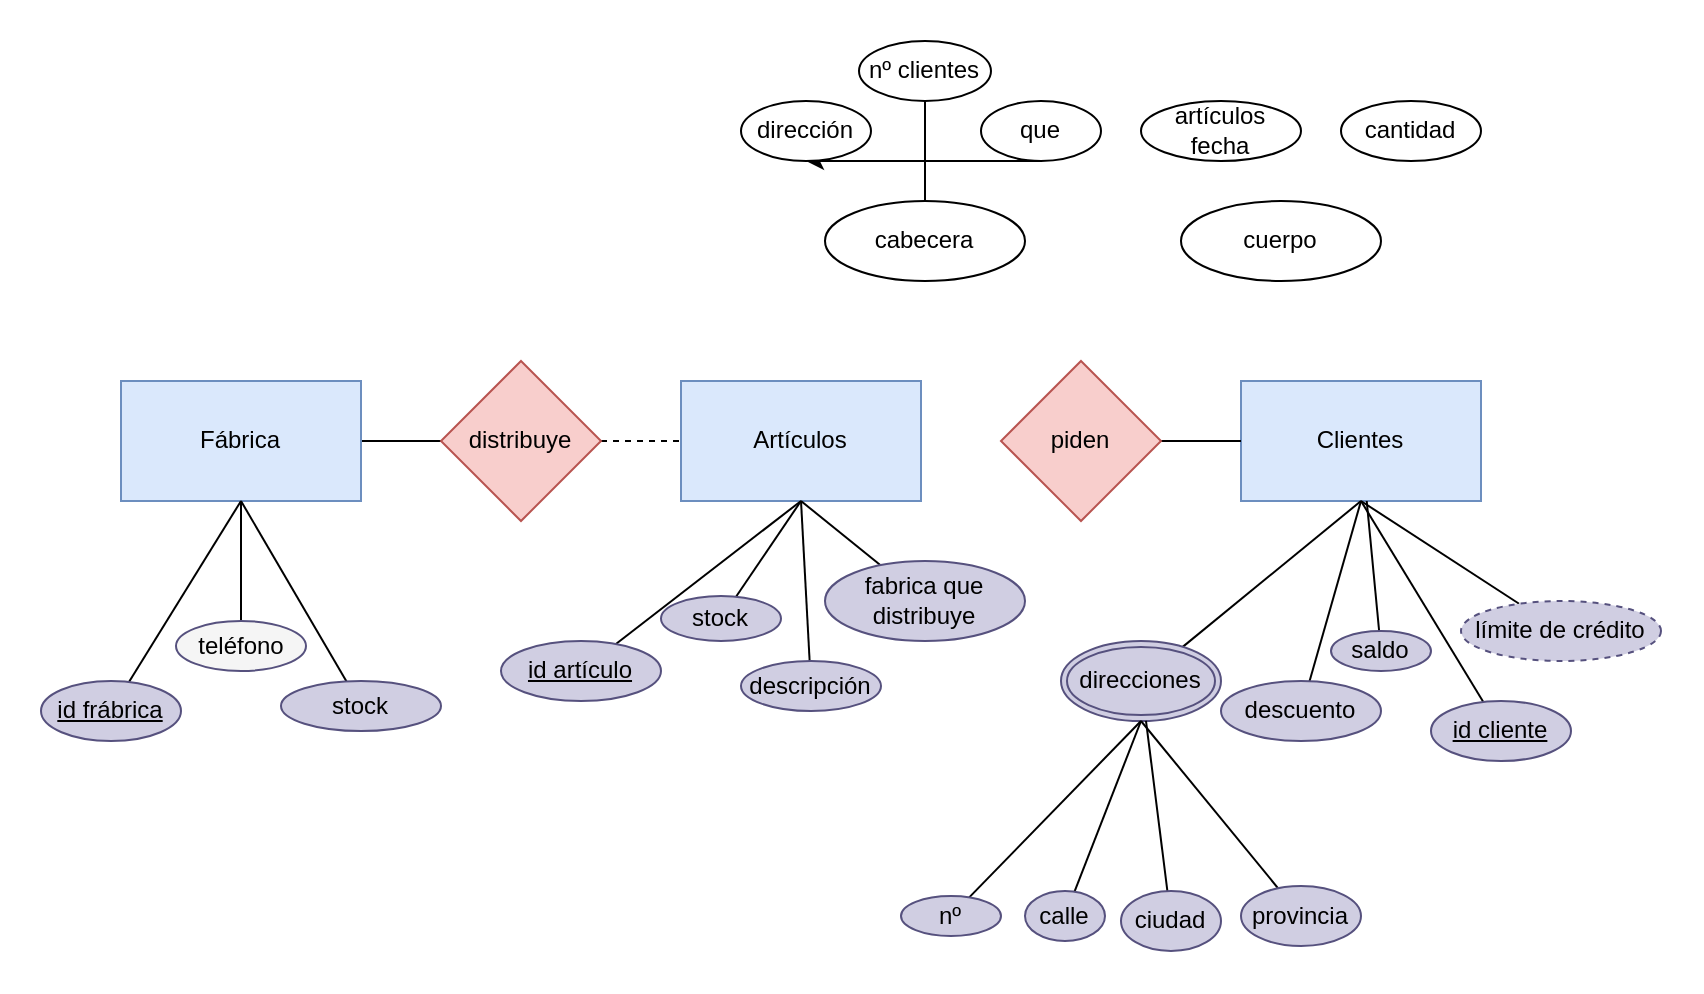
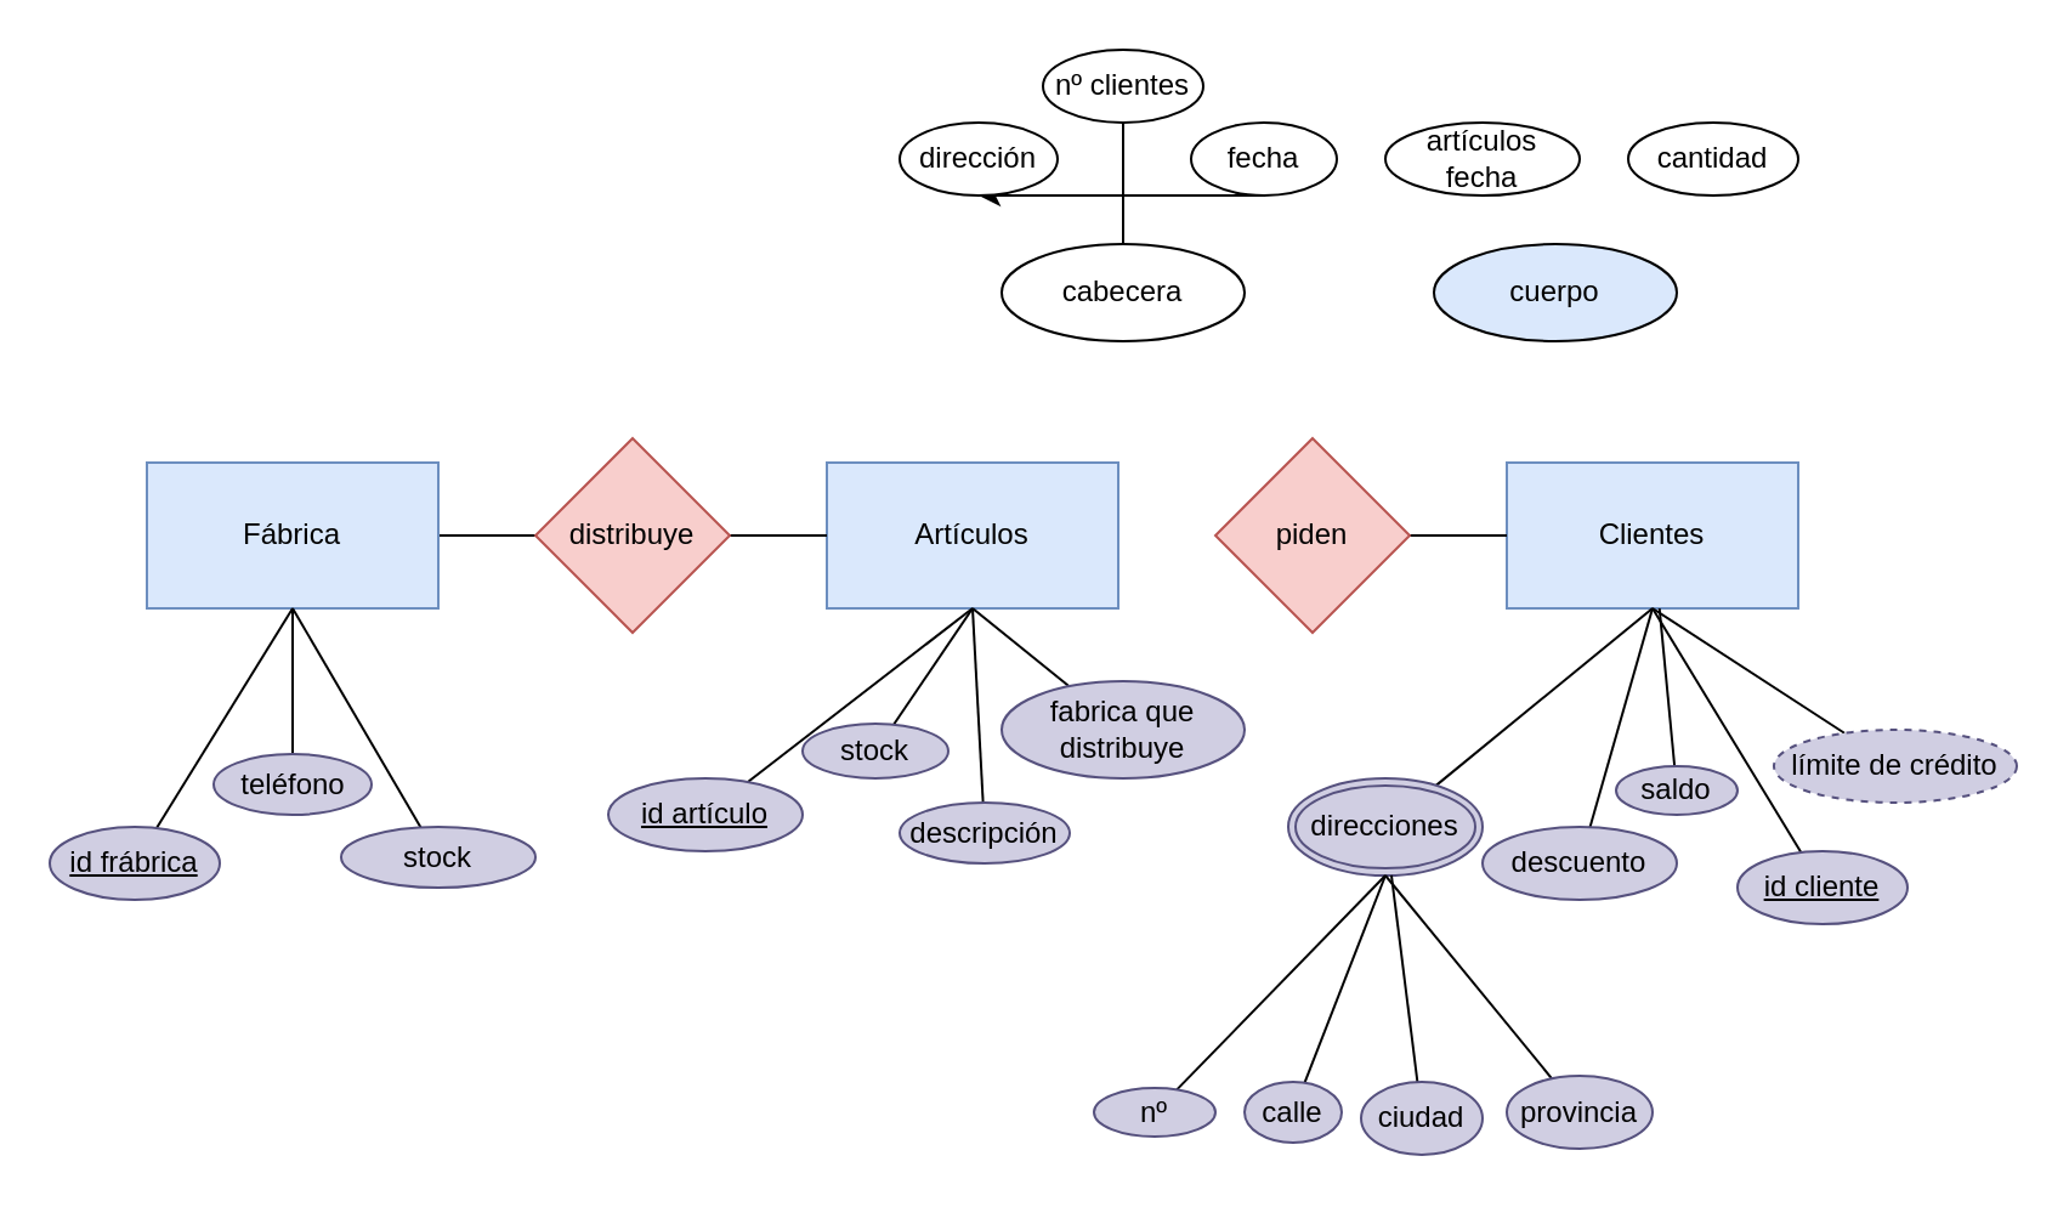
- <mxCell id="50" value="que" style="ellipse;whiteSpace=wrap;html=1;align=center;" vertex="1" parent="1"><mxGeometry x="490" y="50" width="60" height="30" as="geometry" /></mxCell>
+ <mxCell id="50" value="fecha" style="ellipse;whiteSpace=wrap;html=1;align=center;" vertex="1" parent="1"><mxGeometry x="490" y="50" width="60" height="30" as="geometry" /></mxCell>
- <mxCell id="47" value="cuerpo" style="ellipse;whiteSpace=wrap;html=1;align=center;" vertex="1" parent="1"><mxGeometry x="590" y="100" width="100" height="40" as="geometry" /></mxCell>
+ <mxCell id="47" value="cuerpo" style="ellipse;whiteSpace=wrap;html=1;align=center;fillColor=#dae8fc;" vertex="1" parent="1"><mxGeometry x="590" y="100" width="100" height="40" as="geometry" /></mxCell>
- <mxCell id="7" style="edgeStyle=orthogonalEdgeStyle;rounded=0;orthogonalLoop=1;jettySize=auto;html=1;endArrow=none;endFill=0;dashed=1;" edge="1" parent="1" source="8" target="3"><mxGeometry relative="1" as="geometry" /></mxCell>
+ <mxCell id="7" style="edgeStyle=orthogonalEdgeStyle;rounded=0;orthogonalLoop=1;jettySize=auto;html=1;endArrow=none;endFill=0;" edge="1" parent="1" source="8" target="3"><mxGeometry relative="1" as="geometry" /></mxCell>
- <mxCell id="32" value="teléfono" style="ellipse;whiteSpace=wrap;html=1;align=center;fillColor=#f5f5f5;strokeColor=#56517e;" vertex="1" parent="1"><mxGeometry x="87.5" y="310" width="65" height="25" as="geometry" /></mxCell>
+ <mxCell id="32" value="teléfono" style="ellipse;whiteSpace=wrap;html=1;align=center;fillColor=#d0cee2;strokeColor=#56517e;" vertex="1" parent="1"><mxGeometry x="87.5" y="310" width="65" height="25" as="geometry" /></mxCell>
